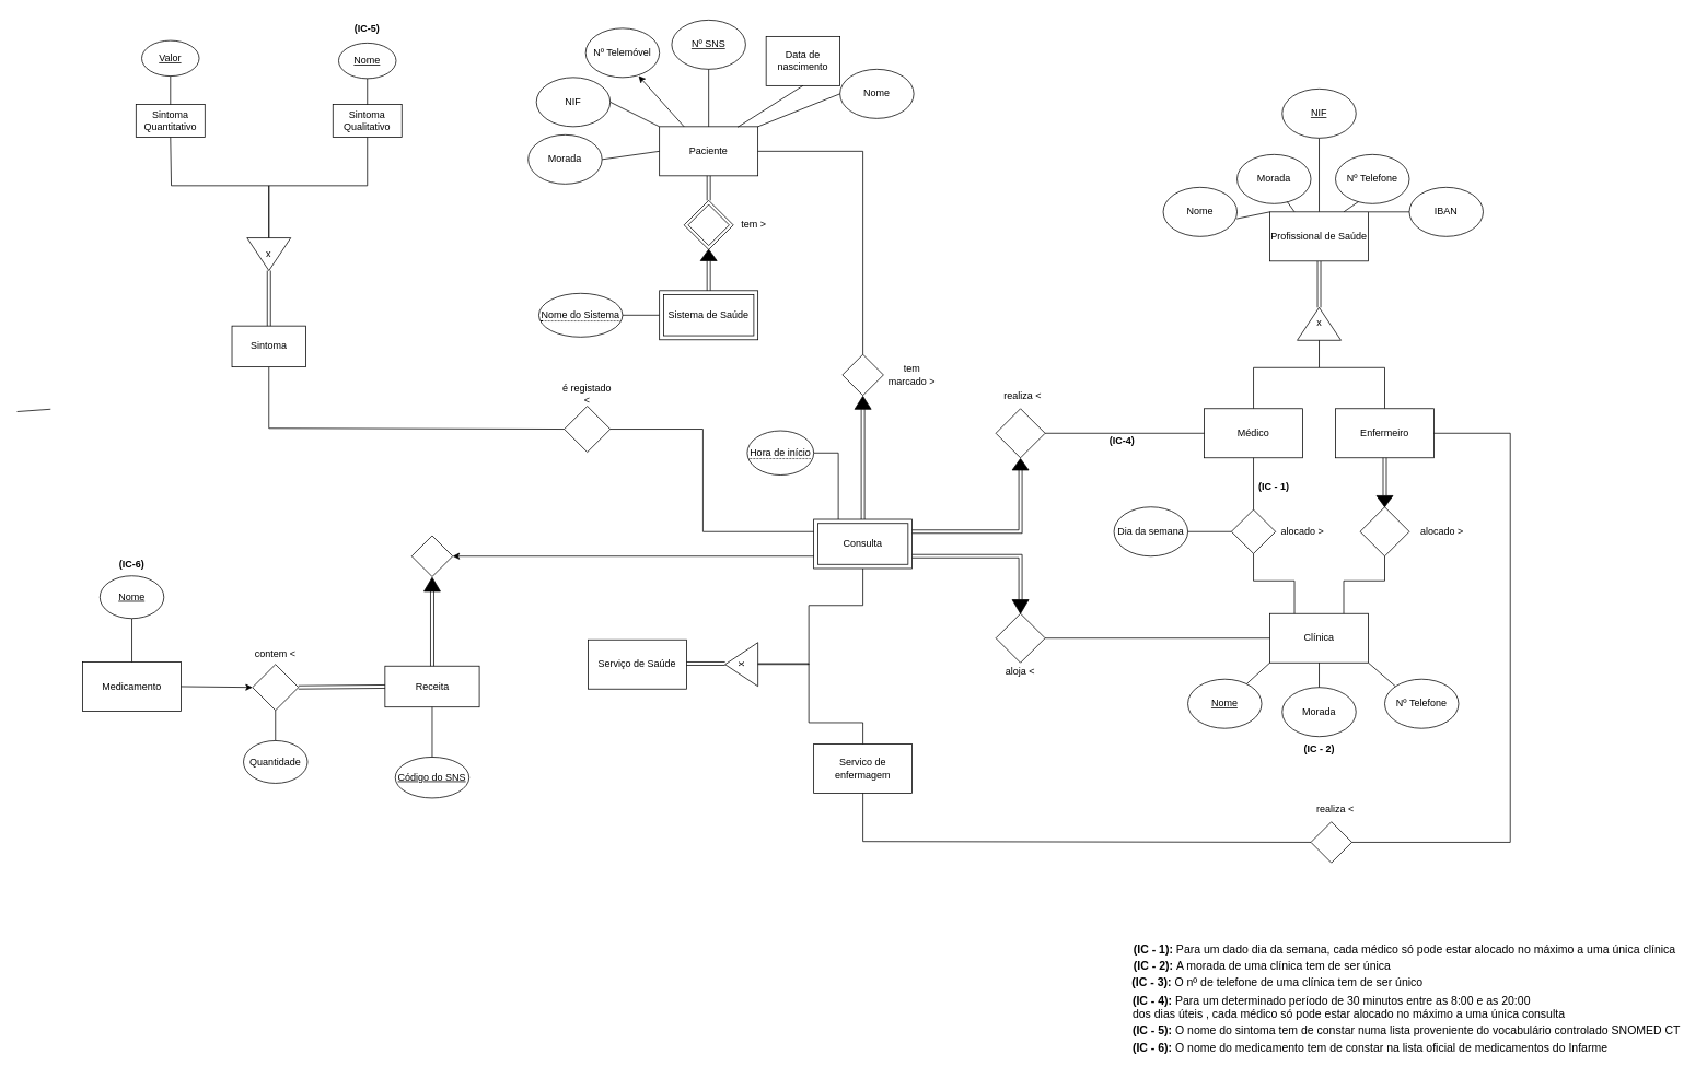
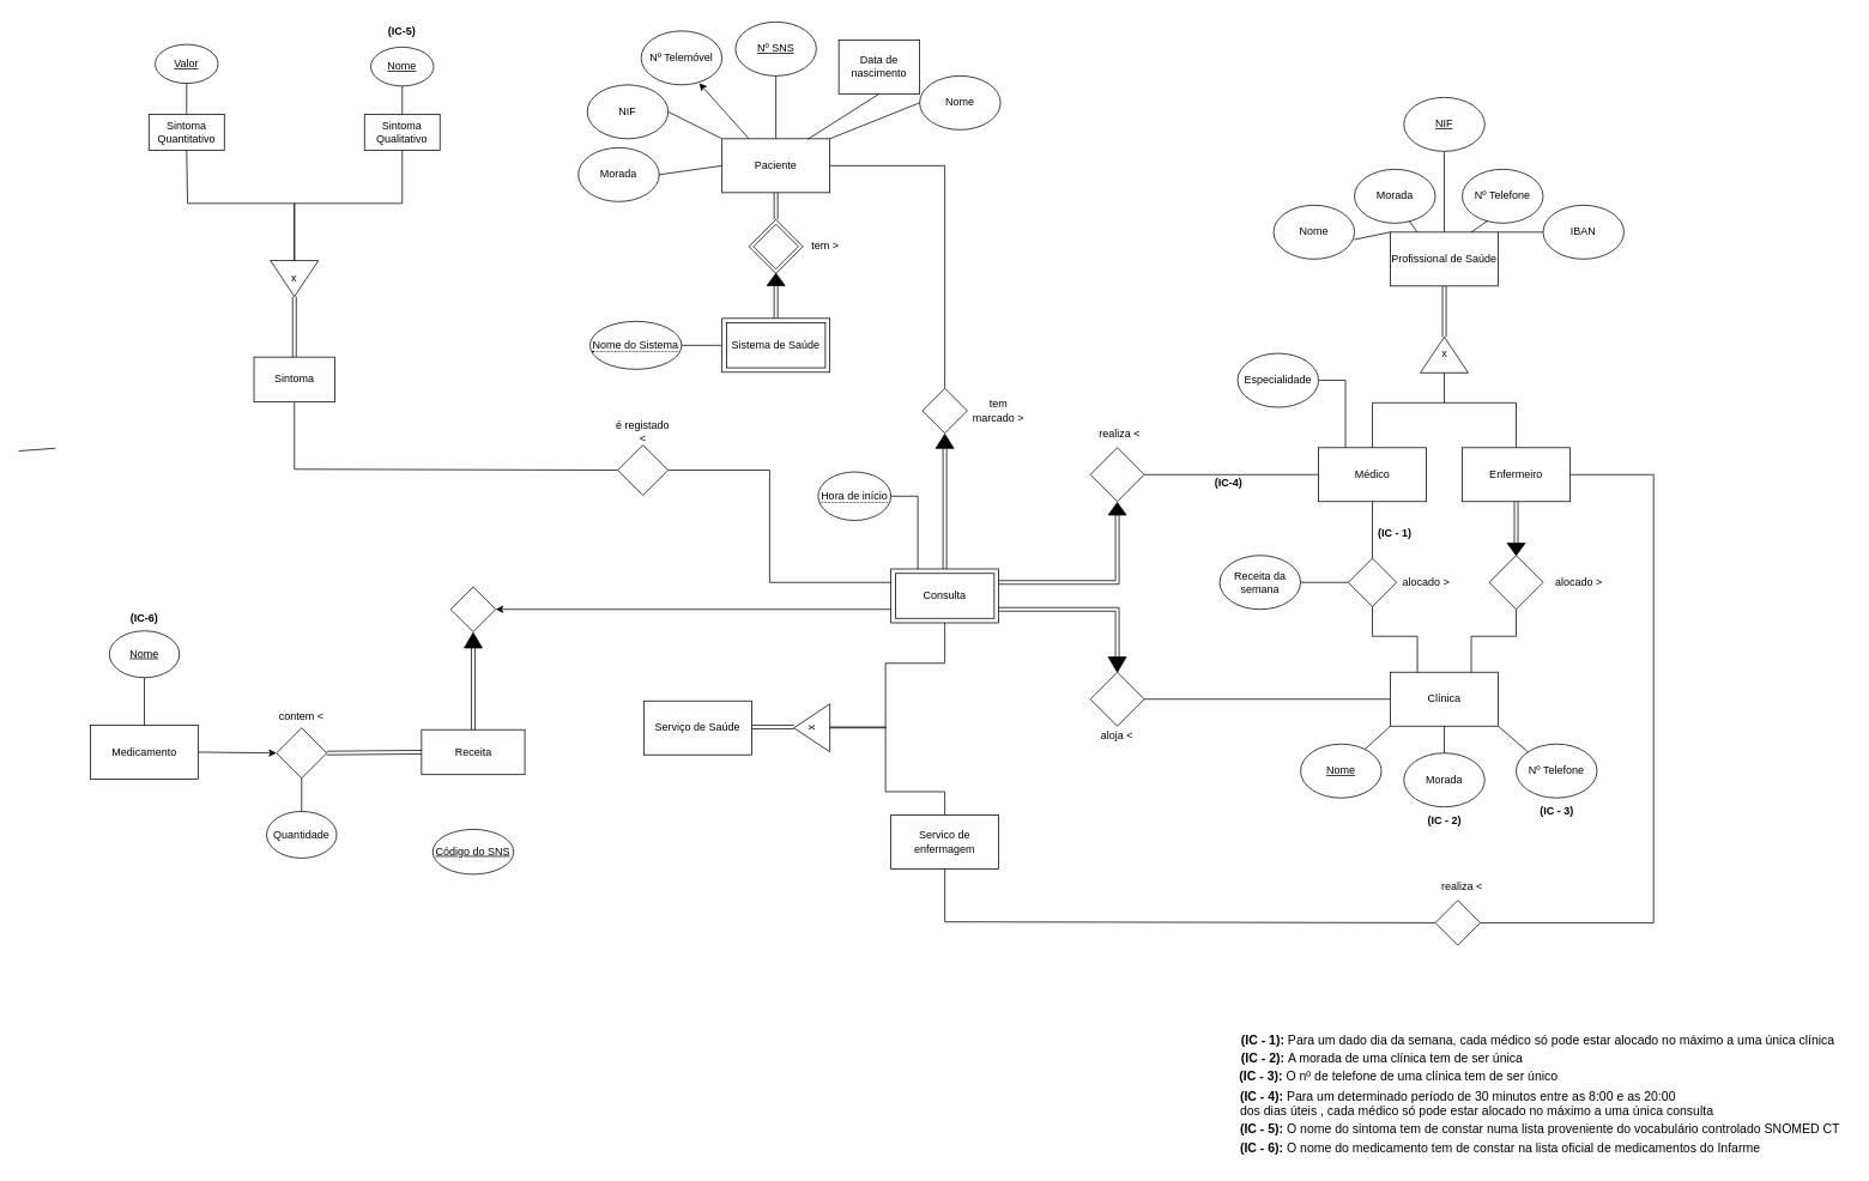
+ <mxCell id="23" value="Especialidade" style="ellipse;whiteSpace=wrap;html=1;" parent="1" vertex="1"><mxGeometry x="1377" y="393" width="90" height="60" as="geometry" /></mxCell>
+ <mxCell id="22" value="" style="endArrow=none;html=1;rounded=0;entryX=0.25;entryY=0;entryDx=0;entryDy=0;exitX=1;exitY=0.5;exitDx=0;exitDy=0;" parent="1" source="23" target="20" edge="1"><mxGeometry width="50" height="50" relative="1" as="geometry"><mxPoint x="1417" y="488" as="sourcePoint" /><mxPoint x="1427" y="518" as="targetPoint" /><Array as="points"><mxPoint x="1497" y="423" /></Array></mxGeometry></mxCell>
- <mxCell id="40" value="Dia da semana" style="ellipse;whiteSpace=wrap;html=1;" parent="1" vertex="1"><mxGeometry x="1357" y="618" width="90" height="60" as="geometry" /></mxCell>
+ <mxCell id="40" value="Receita da semana" style="ellipse;whiteSpace=wrap;html=1;" parent="1" vertex="1"><mxGeometry x="1357" y="618" width="90" height="60" as="geometry" /></mxCell>
- <mxCell id="69" value="" style="endArrow=none;html=1;rounded=0;exitX=0.5;exitY=0;exitDx=0;exitDy=0;entryX=0.5;entryY=1;entryDx=0;entryDy=0;" parent="1" source="68" target="67" edge="1"><mxGeometry width="50" height="50" relative="1" as="geometry"><mxPoint x="385.02" y="1240" as="sourcePoint" /><mxPoint x="435.02" y="1190" as="targetPoint" /></mxGeometry></mxCell>
+ <mxCell id="92" value="(IC - 3)" style="text;html=1;align=center;verticalAlign=middle;resizable=0;points=[];autosize=1;strokeColor=none;fillColor=none;fontStyle=1" parent="1" vertex="1"><mxGeometry x="1702" y="888" width="60" height="30" as="geometry" /></mxCell>
